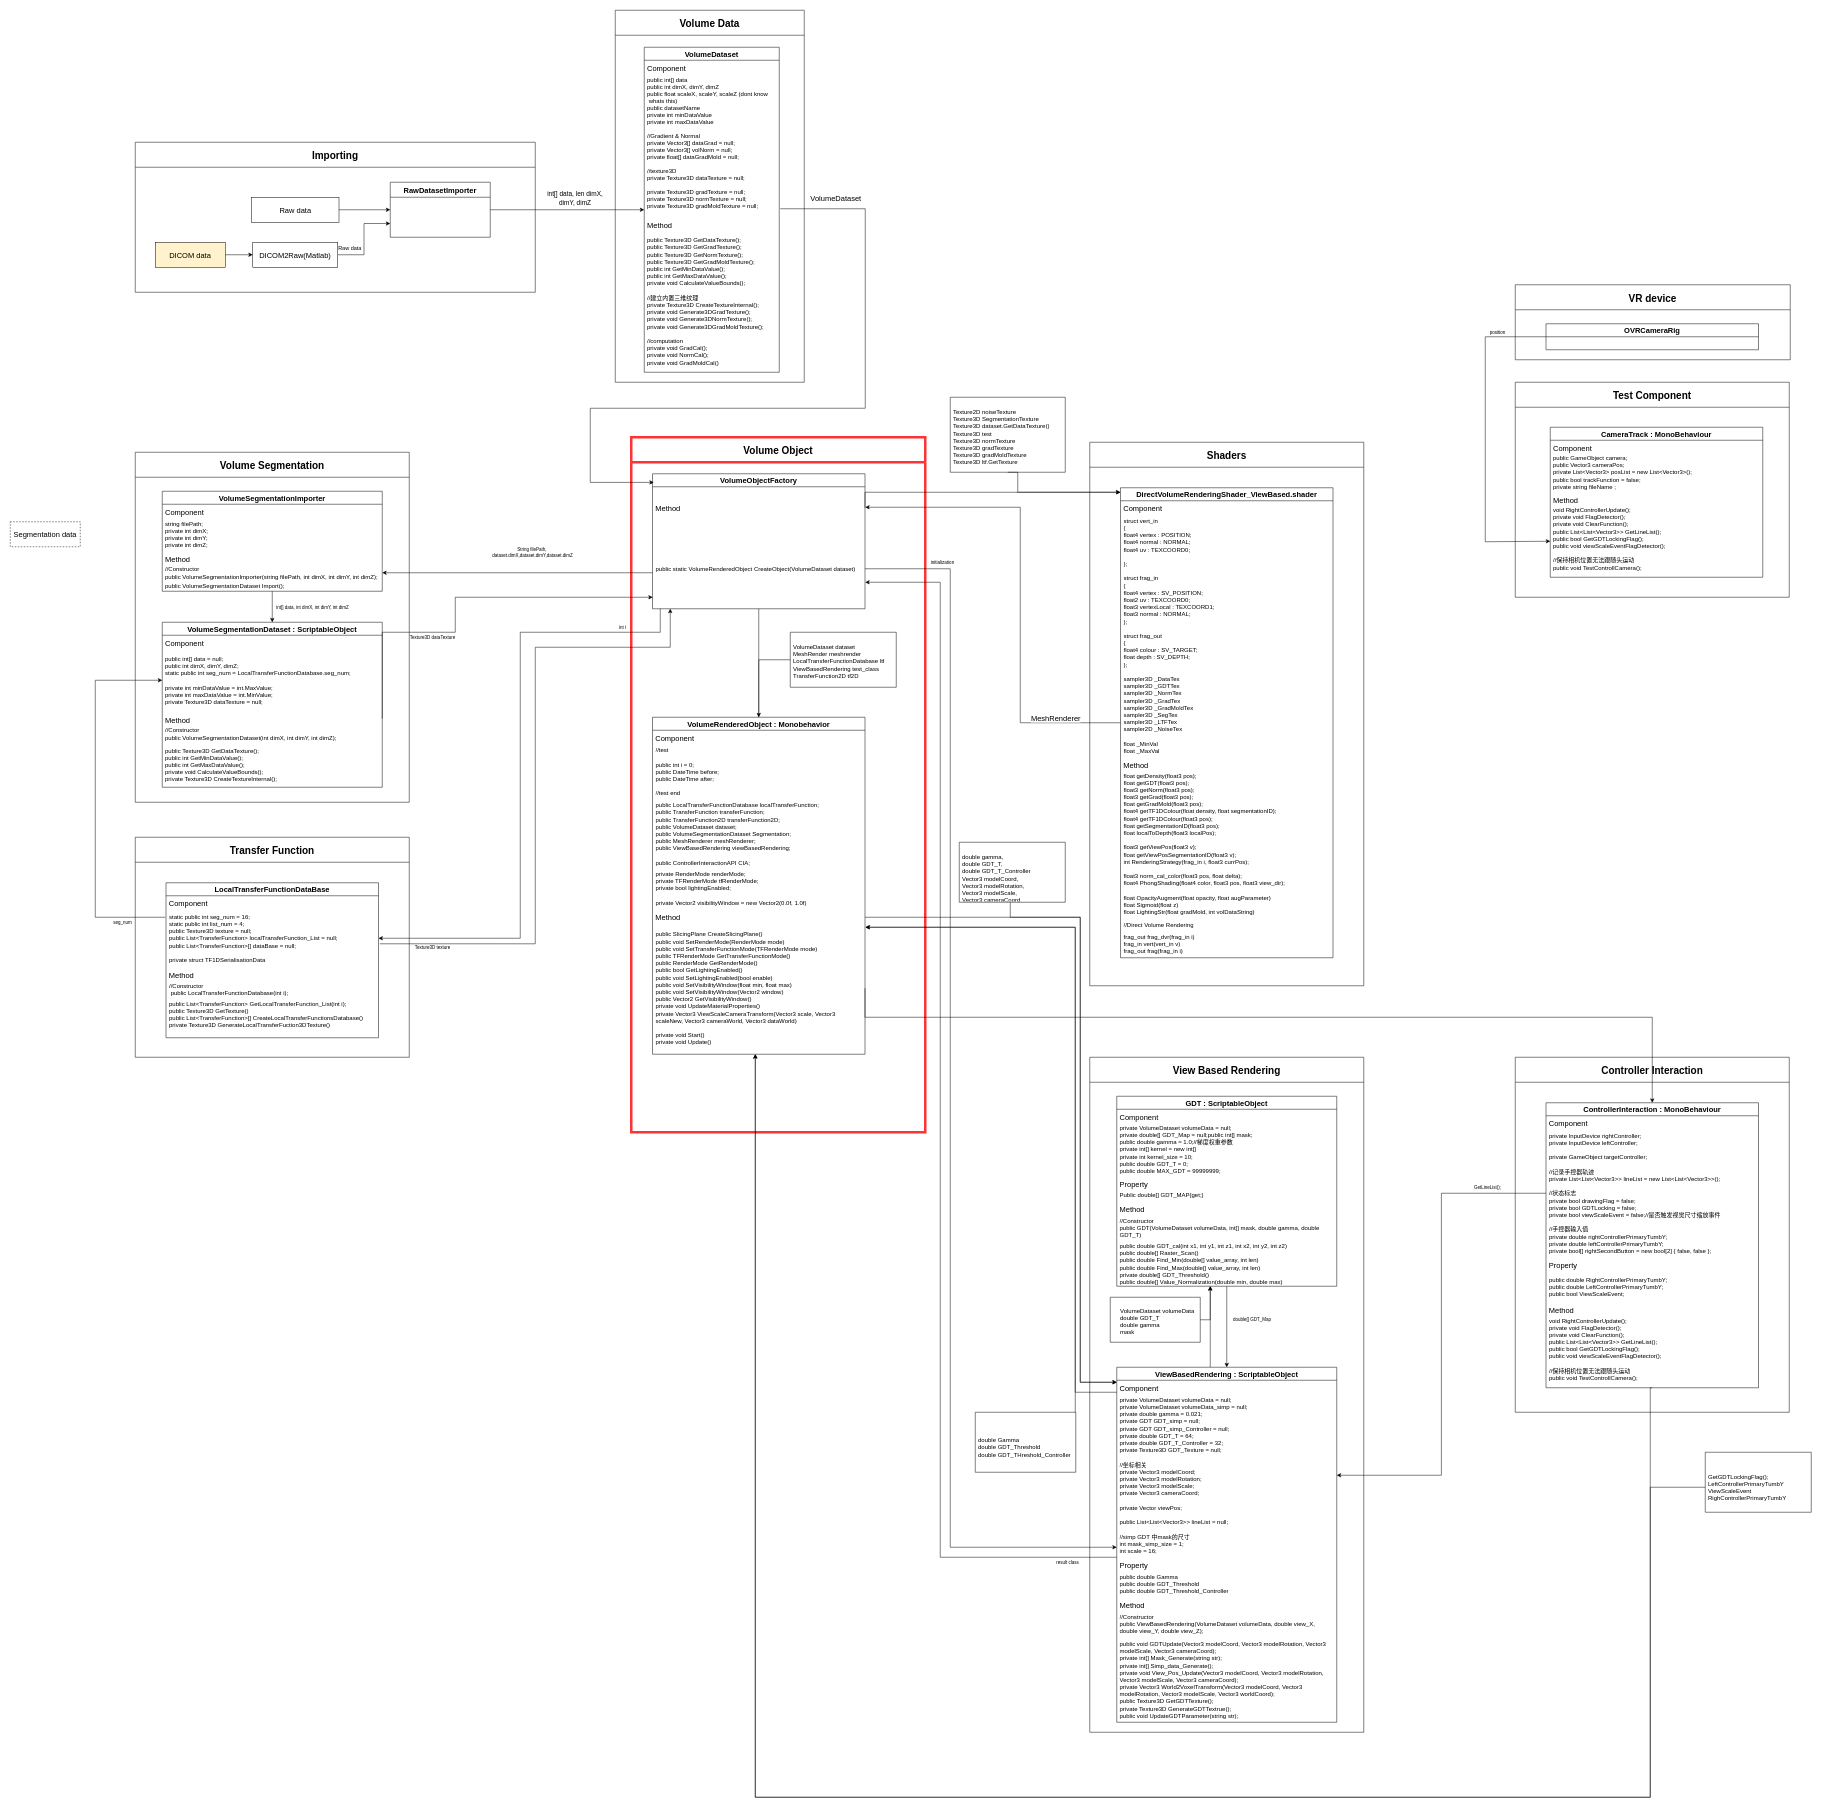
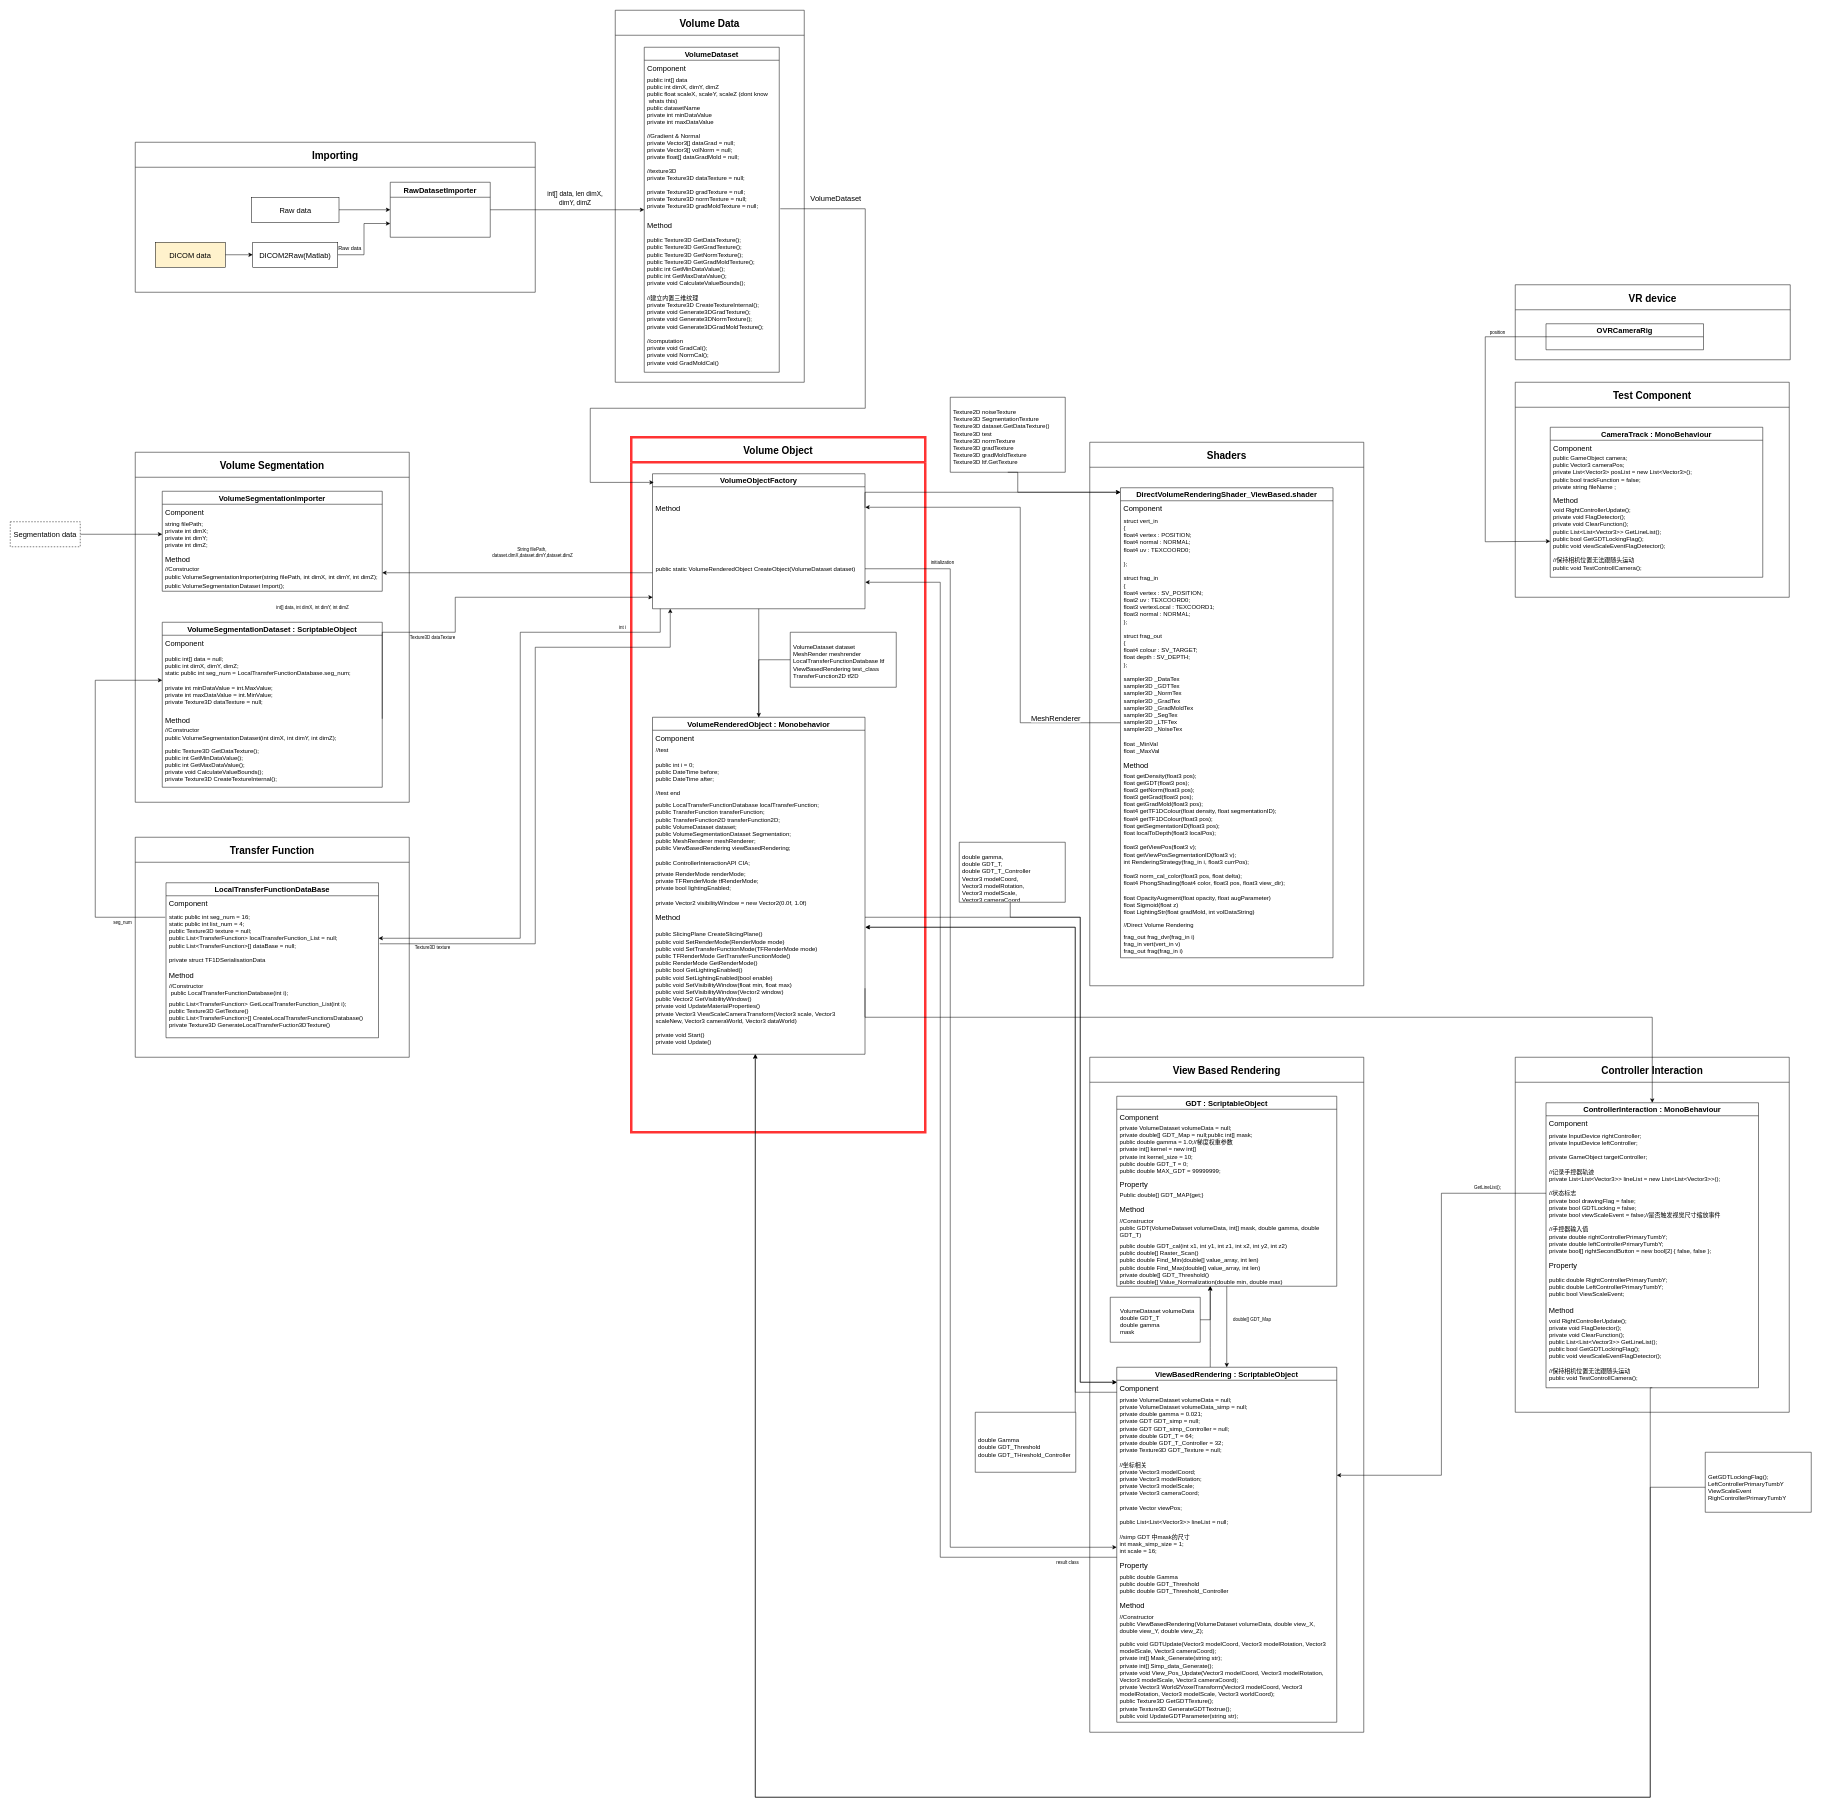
- <mxCell id="142" value="OVRCameraRig" style="swimlane;fontStyle=1;childLayout=stackLayout;horizontal=1;startSize=26;horizontalStack=0;resizeParent=1;resizeParentMax=0;resizeLast=0;collapsible=1;marginBottom=0;fontSize=15;" parent="141" vertex="1"><mxGeometry x="61.5" y="78" width="425" height="52" as="geometry"><mxRectangle x="35" y="290" width="281" height="30" as="alternateBounds" /></mxGeometry></mxCell>
+ <mxCell id="142" value="OVRCameraRig" style="swimlane;fontStyle=1;childLayout=stackLayout;horizontal=1;startSize=26;horizontalStack=0;resizeParent=1;resizeParentMax=0;resizeLast=0;collapsible=1;marginBottom=0;fontSize=15;" parent="141" vertex="1"><mxGeometry x="61.5" y="78" width="315" height="52" as="geometry"><mxRectangle x="35" y="290" width="281" height="30" as="alternateBounds" /></mxGeometry></mxCell>
+ <mxCell id="77" style="edgeStyle=orthogonalEdgeStyle;rounded=0;orthogonalLoop=1;jettySize=auto;html=1;entryX=0;entryY=0.5;entryDx=0;entryDy=0;fontSize=9;endArrow=classic;endFill=1;" parent="1" source="78" target="56" edge="1"><mxGeometry relative="1" as="geometry" /></mxCell>
- <mxCell id="53" style="edgeStyle=orthogonalEdgeStyle;rounded=0;orthogonalLoop=1;jettySize=auto;html=1;entryX=0.5;entryY=0;entryDx=0;entryDy=0;fontSize=9;endArrow=classic;endFill=1;" parent="52" source="54" target="60" edge="1"><mxGeometry relative="1" as="geometry" /></mxCell>
